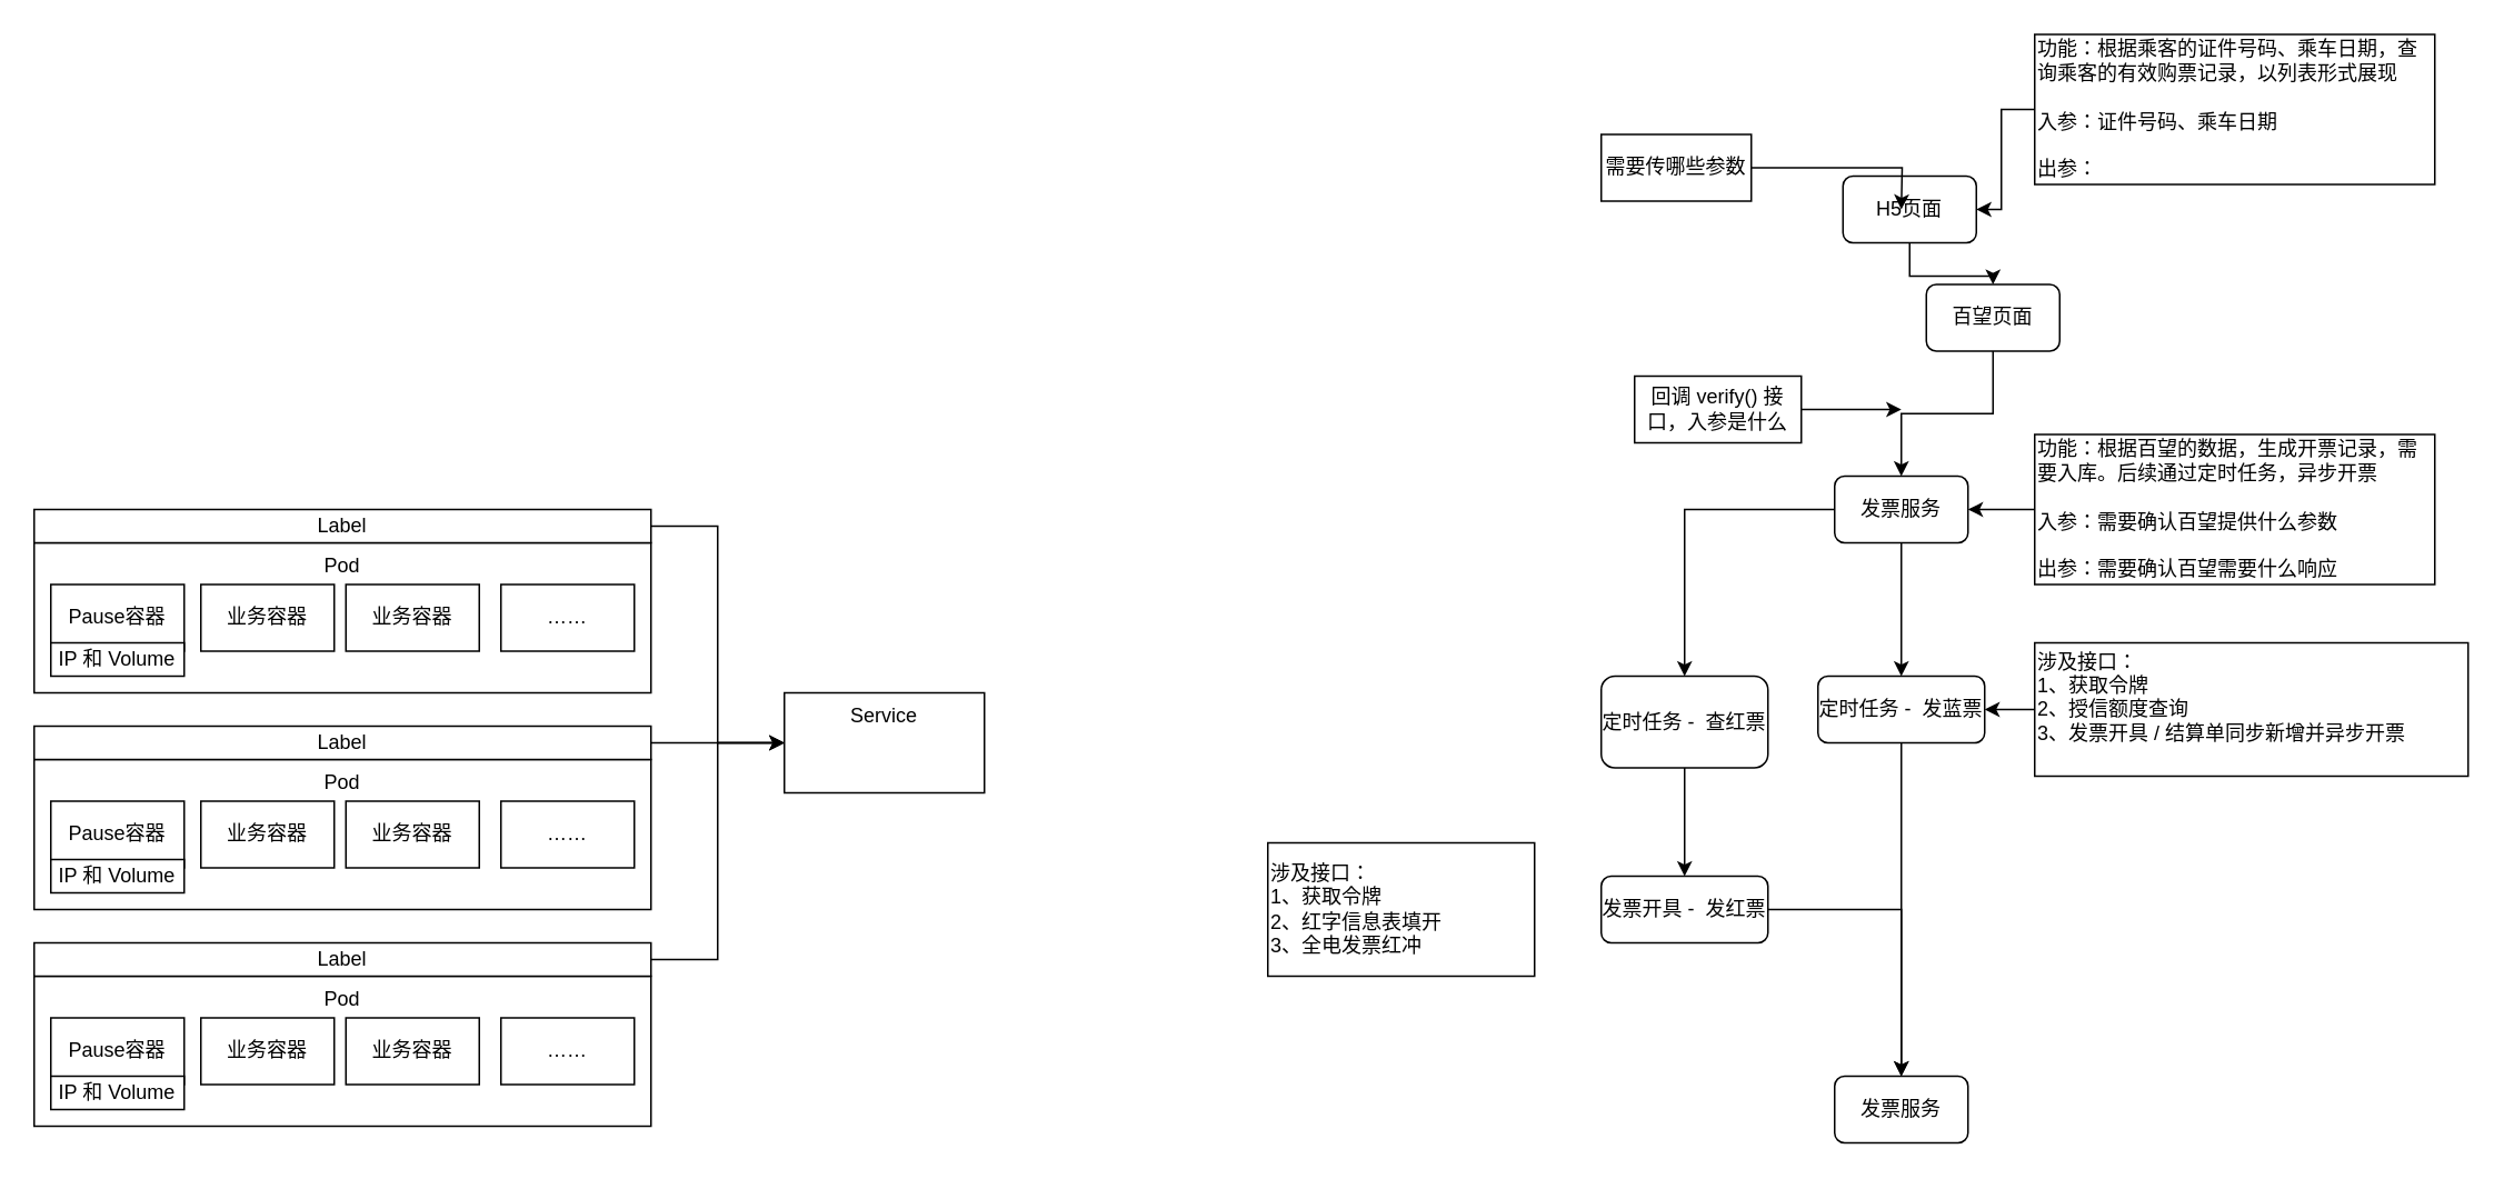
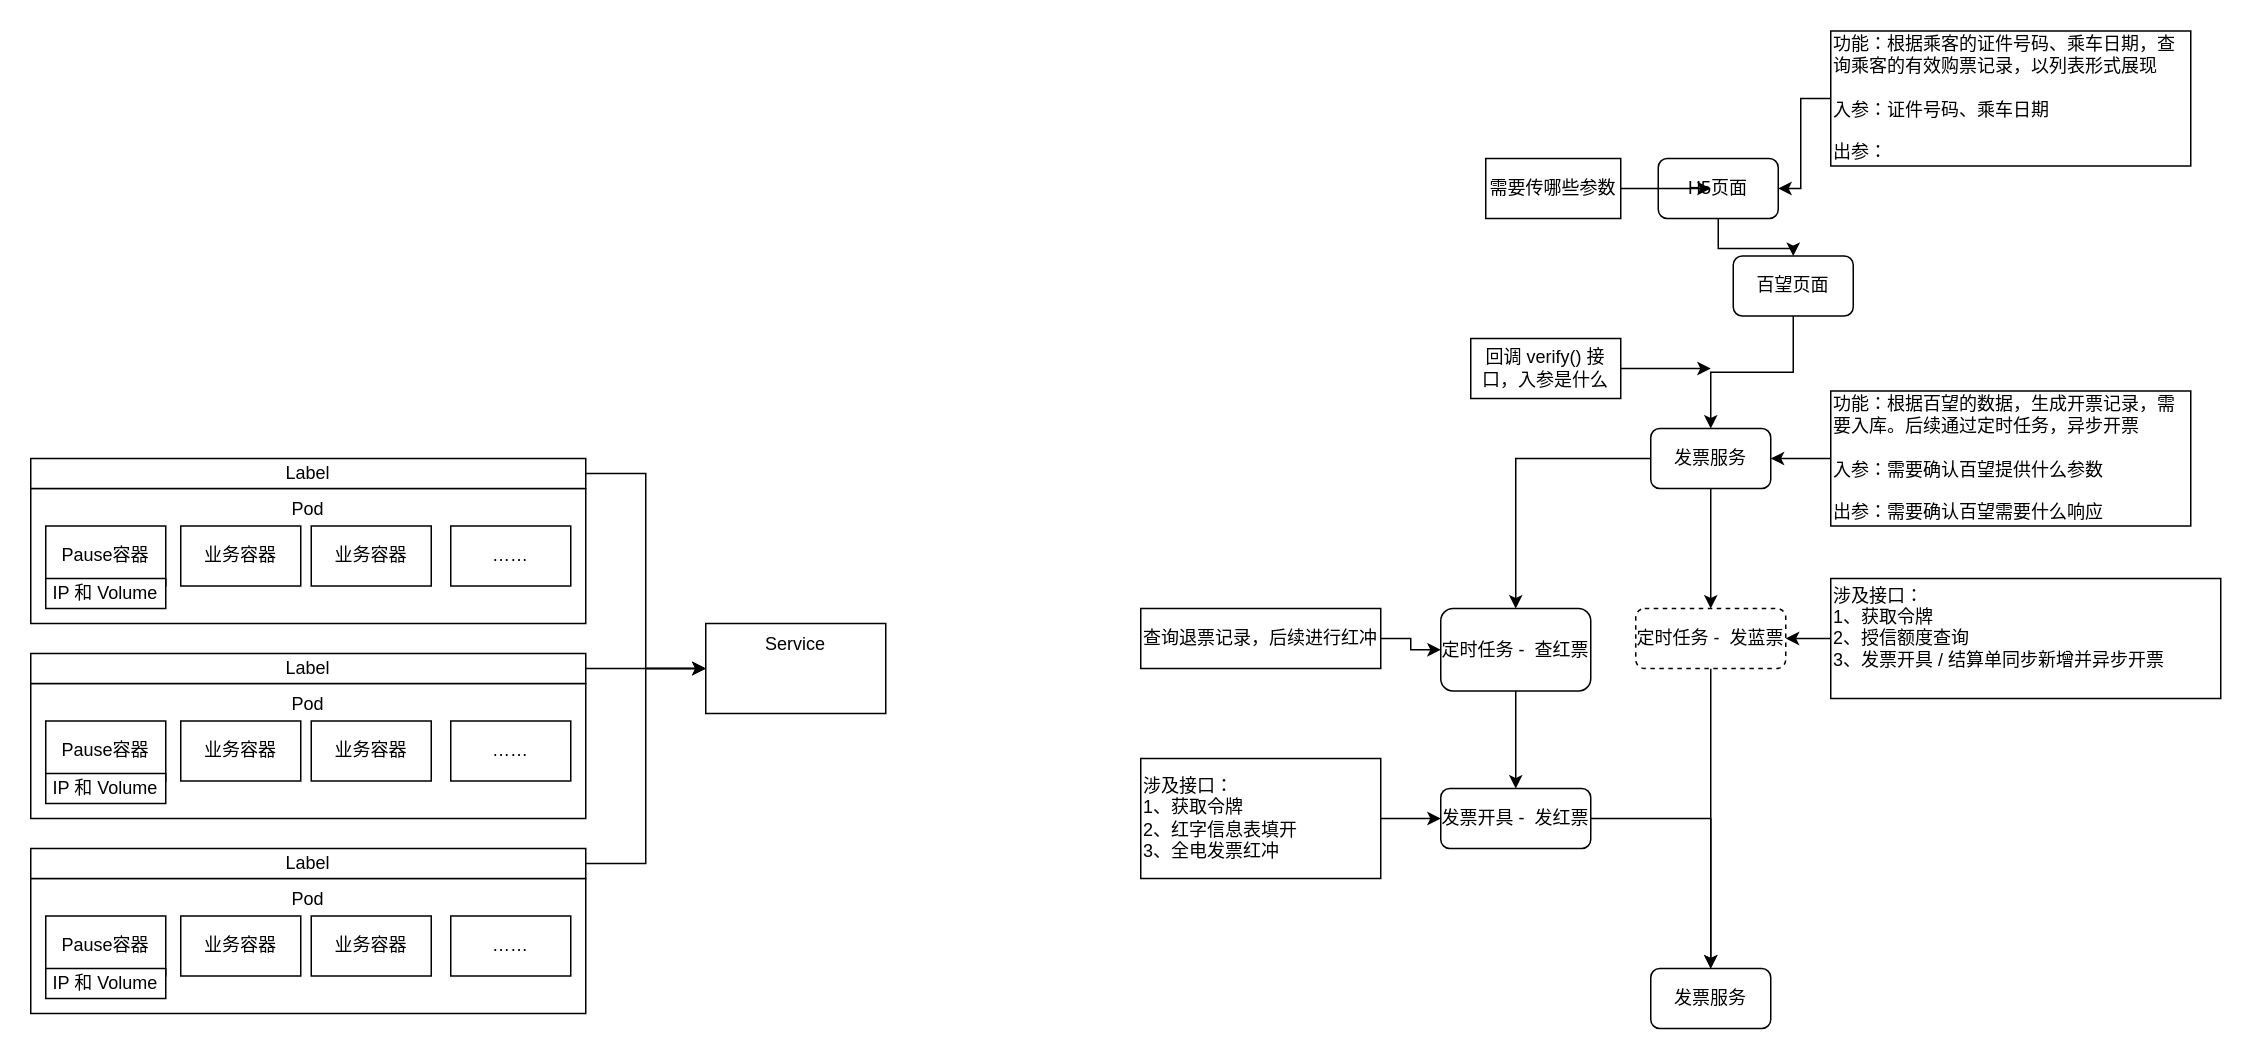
- <mxCell id="9" value="需要传哪些参数" style="rounded=0;whiteSpace=wrap;html=1;" parent="1" vertex="1"><mxGeometry x="960" y="80" width="90" height="40" as="geometry" /></mxCell>
+ <mxCell id="9" value="需要传哪些参数" style="rounded=0;whiteSpace=wrap;html=1;" parent="1" vertex="1"><mxGeometry x="990" y="105" width="90" height="40" as="geometry" /></mxCell>
+ <mxCell id="29" value="&lt;span style=&quot;&quot;&gt;查询退票记录，后续进行红冲&lt;br&gt;&lt;/span&gt;" style="rounded=0;whiteSpace=wrap;html=1;align=left;" parent="1" vertex="1"><mxGeometry x="760" y="405" width="160" height="40" as="geometry" /></mxCell>
+ <mxCell id="28" style="edgeStyle=orthogonalEdgeStyle;rounded=0;orthogonalLoop=1;jettySize=auto;html=1;" parent="1" source="29" target="27" edge="1"><mxGeometry relative="1" as="geometry" /></mxCell>
- <mxCell id="20" value="定时任务 -&amp;nbsp; 发蓝票" style="whiteSpace=wrap;html=1;rounded=1;" parent="1" vertex="1"><mxGeometry x="1090" y="405" width="100" height="40" as="geometry" /></mxCell>
+ <mxCell id="20" value="定时任务 -&amp;nbsp; 发蓝票" style="whiteSpace=wrap;html=1;rounded=1;dashed=1;" parent="1" vertex="1"><mxGeometry x="1090" y="405" width="100" height="40" as="geometry" /></mxCell>
+ <mxCell id="23" style="edgeStyle=orthogonalEdgeStyle;rounded=0;orthogonalLoop=1;jettySize=auto;html=1;entryX=0;entryY=0.5;entryDx=0;entryDy=0;" parent="1" source="24" target="18" edge="1"><mxGeometry relative="1" as="geometry" /></mxCell>
